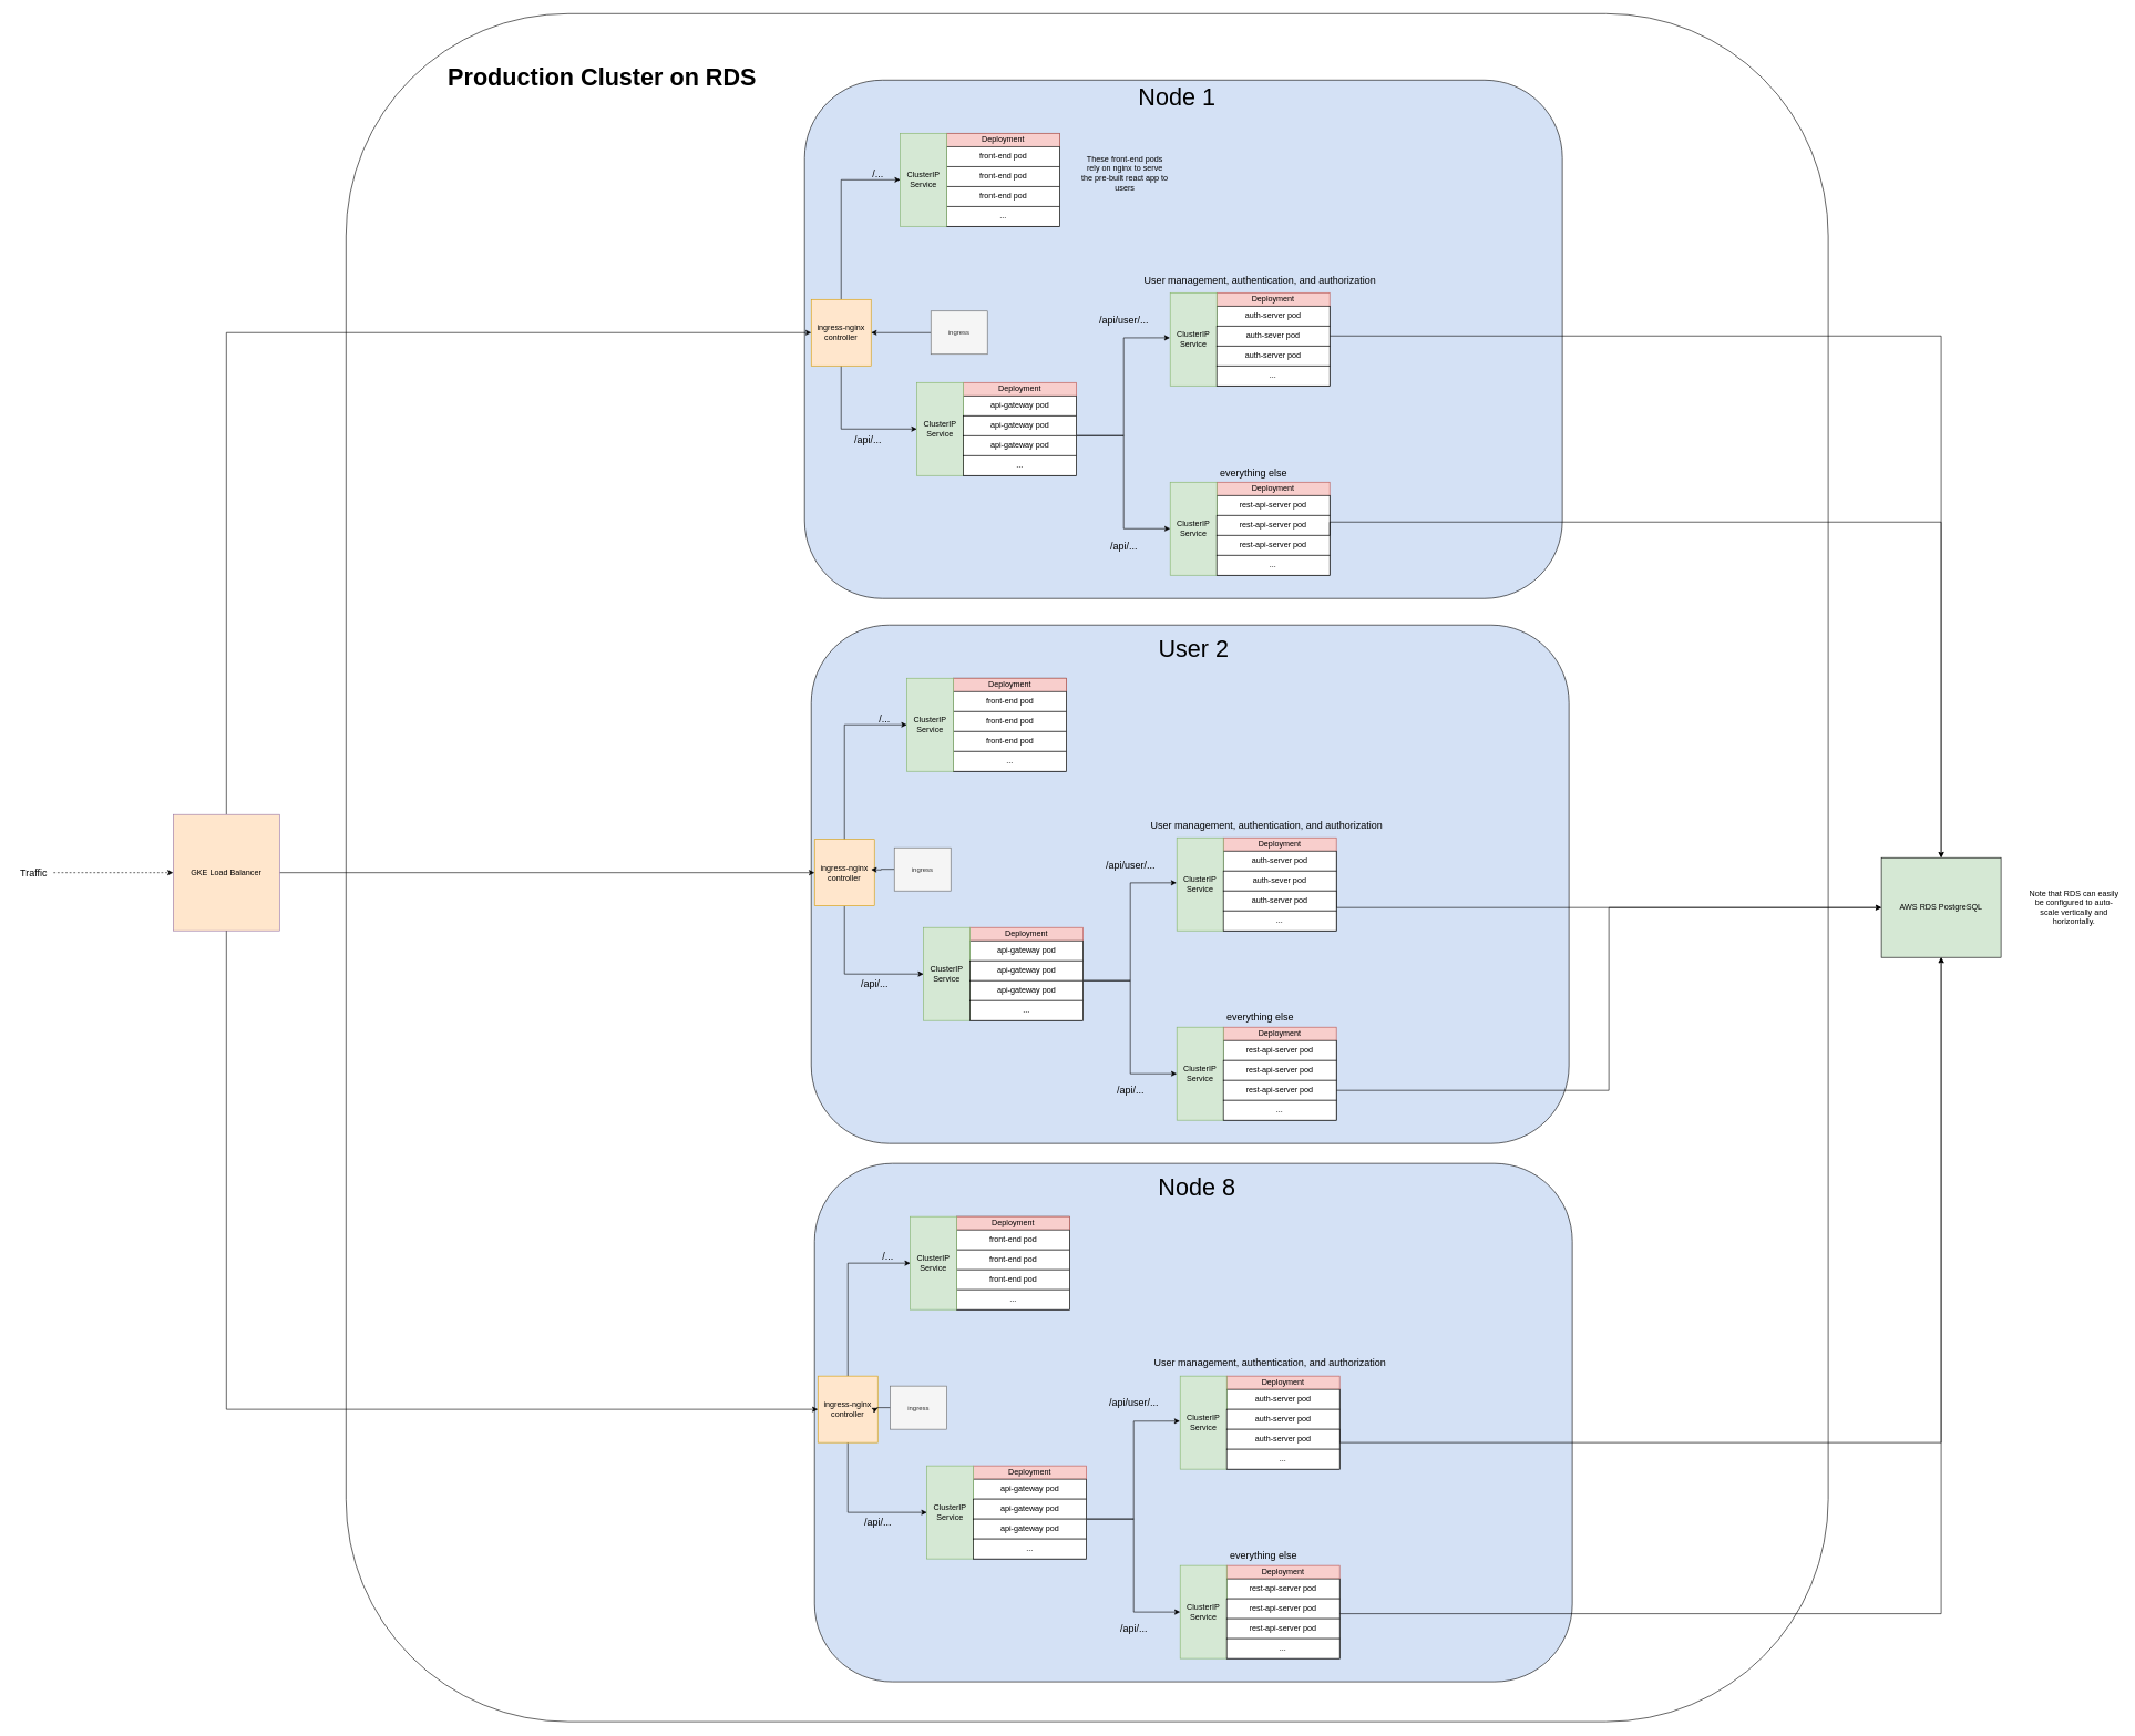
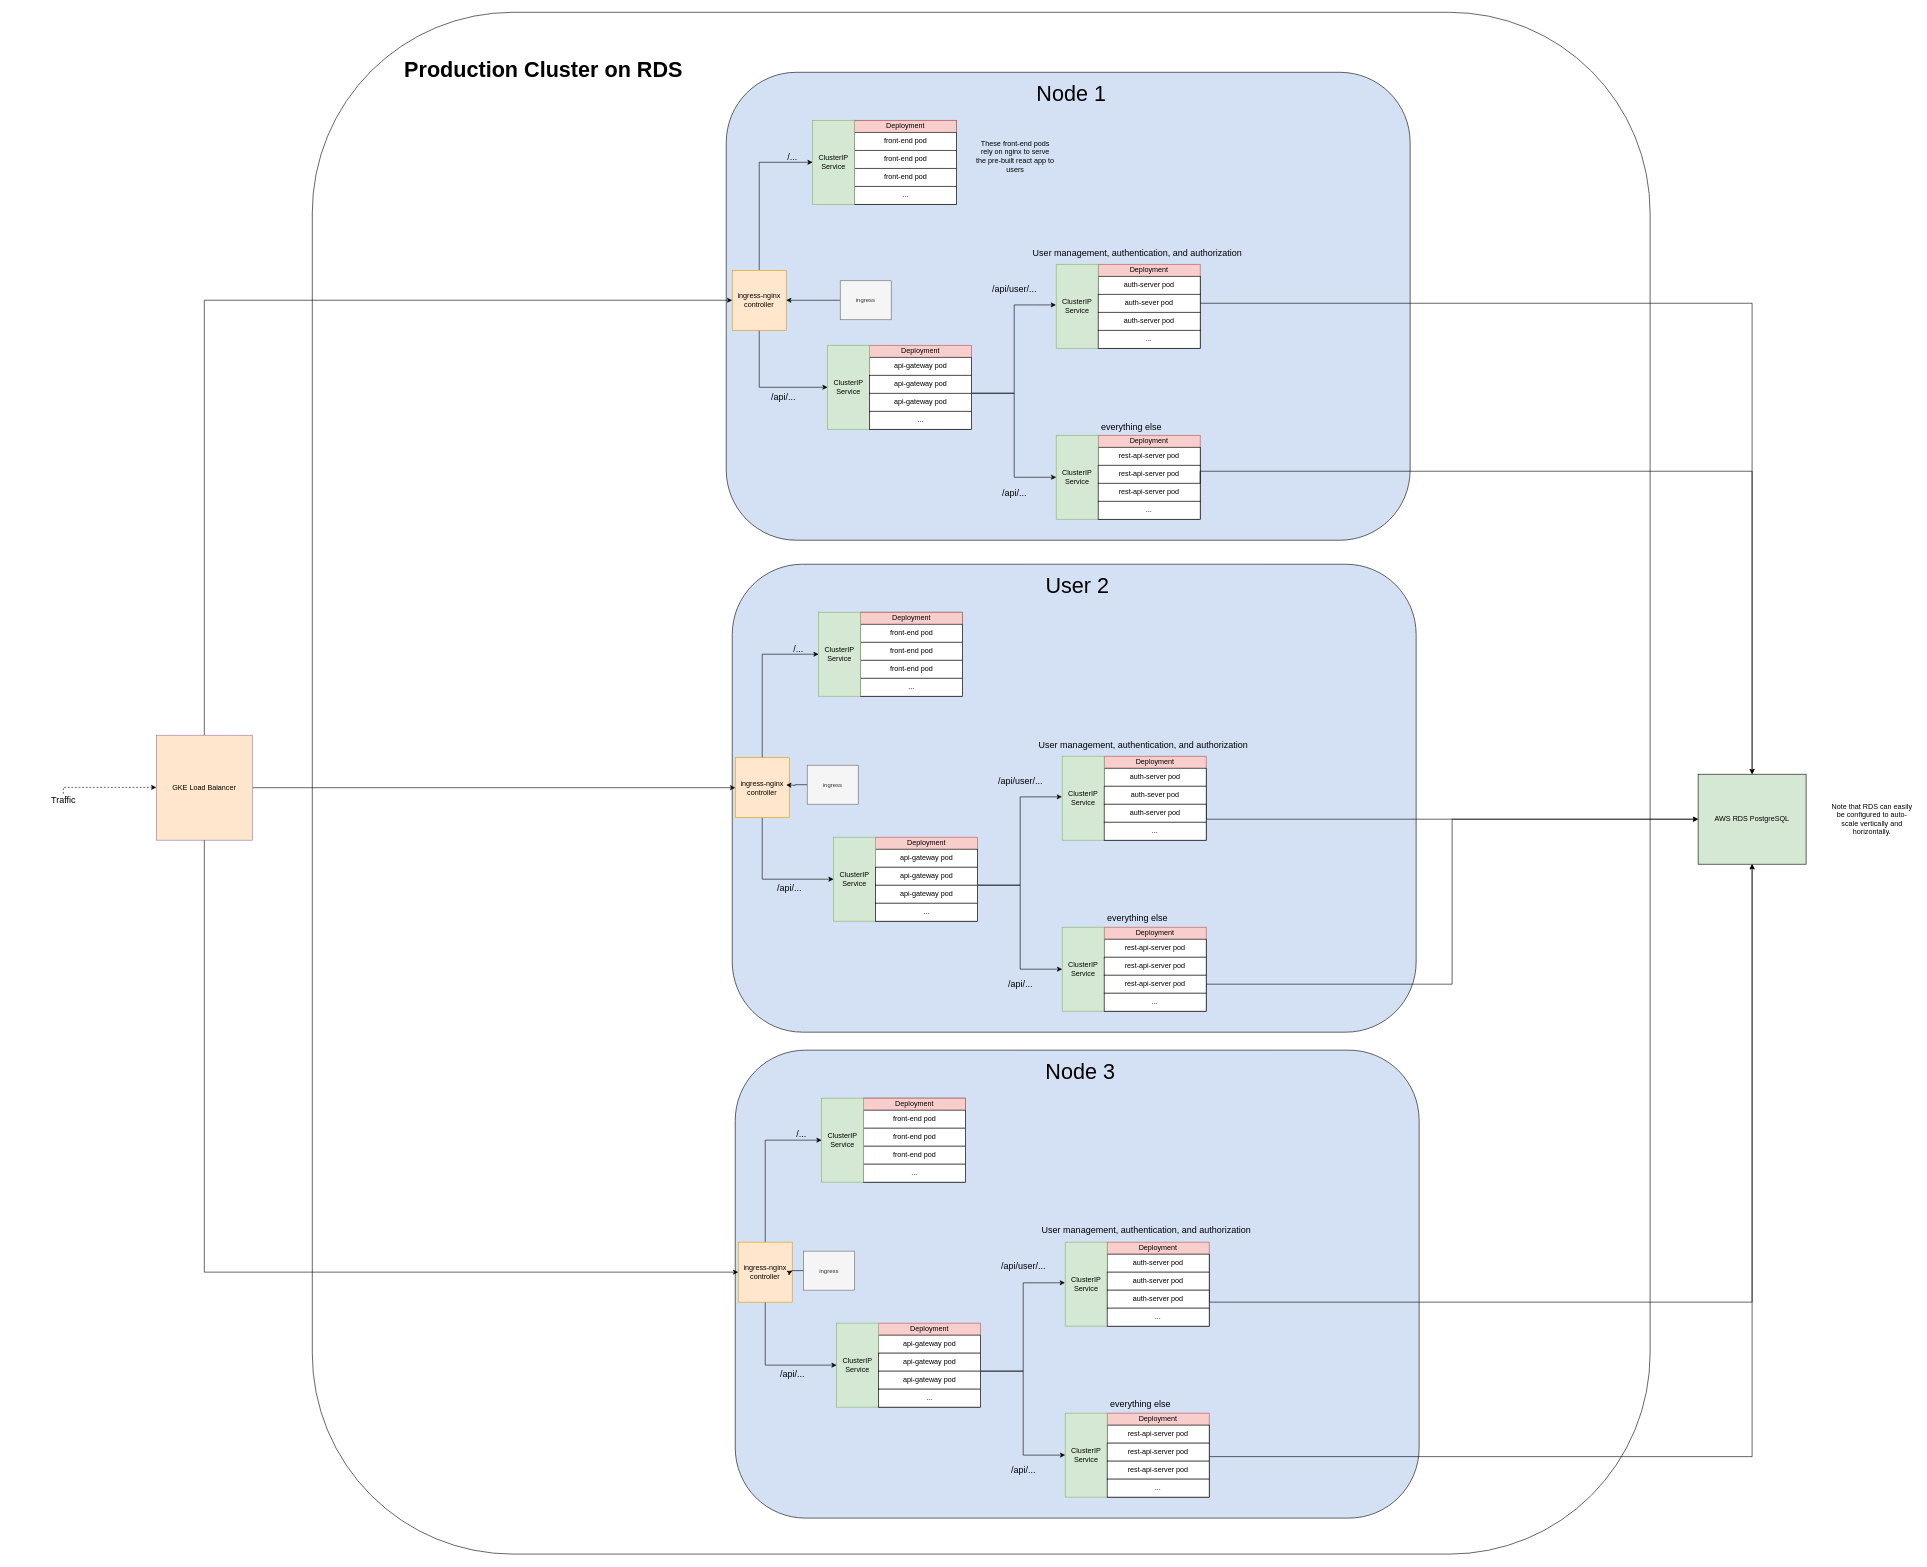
- <mxCell id="35" value="&lt;span style=&quot;font-size: 36px&quot;&gt;Node 1&lt;/span&gt;" style="text;html=1;resizable=0;autosize=1;align=center;verticalAlign=middle;points=[];strokeColor=none;rounded=0;" vertex="1" parent="1"><mxGeometry x="1705" y="130" width="130" height="30" as="geometry" /></mxCell>
+ <mxCell id="35" value="&lt;span style=&quot;font-size: 36px&quot;&gt;Node 1&lt;/span&gt;" style="text;html=1;resizable=0;autosize=1;align=center;verticalAlign=middle;points=[];strokeColor=none;rounded=0;" vertex="1" parent="1"><mxGeometry x="1720" y="140" width="130" height="30" as="geometry" /></mxCell>
- <mxCell id="99" value="&lt;font style=&quot;font-size: 15px&quot;&gt;Traffic&lt;/font&gt;" style="text;html=1;resizable=0;autosize=1;align=center;verticalAlign=middle;points=[];fillColor=none;strokeColor=none;rounded=0;" vertex="1" parent="1"><mxGeometry x="20" y="1302.5" width="60" height="20" as="geometry" /></mxCell>
+ <mxCell id="99" value="&lt;font style=&quot;font-size: 15px&quot;&gt;Traffic&lt;/font&gt;" style="text;html=1;resizable=0;autosize=1;align=center;verticalAlign=middle;points=[];fillColor=none;strokeColor=none;rounded=0;" vertex="1" parent="1"><mxGeometry x="75" y="1322.5" width="60" height="20" as="geometry" /></mxCell>
- <mxCell id="131" value="&lt;font style=&quot;font-size: 36px&quot;&gt;Node 8&lt;/font&gt;" style="text;html=1;resizable=0;autosize=1;align=center;verticalAlign=middle;points=[];strokeColor=none;rounded=0;" vertex="1" parent="1"><mxGeometry x="1735" y="1770" width="130" height="30" as="geometry" /></mxCell>
+ <mxCell id="131" value="&lt;font style=&quot;font-size: 36px&quot;&gt;Node 3&lt;/font&gt;" style="text;html=1;resizable=0;autosize=1;align=center;verticalAlign=middle;points=[];strokeColor=none;rounded=0;" vertex="1" parent="1"><mxGeometry x="1735" y="1770" width="130" height="30" as="geometry" /></mxCell>
